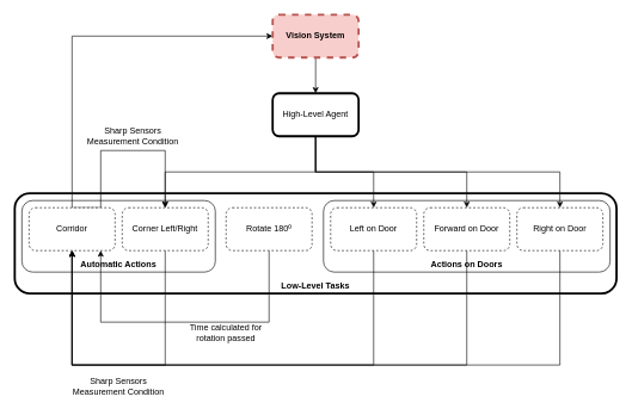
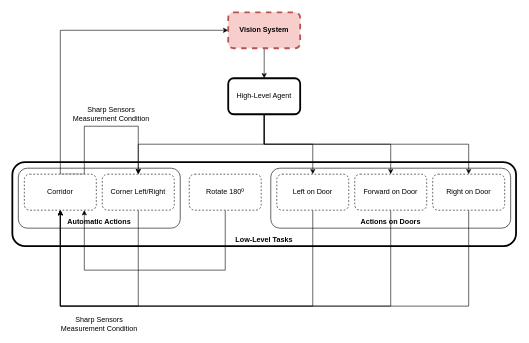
- <mxCell id="30" value="&lt;div&gt;Time calculated for rotation passed&lt;br&gt;&lt;/div&gt;" style="text;html=1;strokeColor=none;fillColor=none;align=center;verticalAlign=middle;whiteSpace=wrap;rounded=0;" vertex="1" parent="1"><mxGeometry x="250" y="455" width="130" height="20" as="geometry" /></mxCell>
